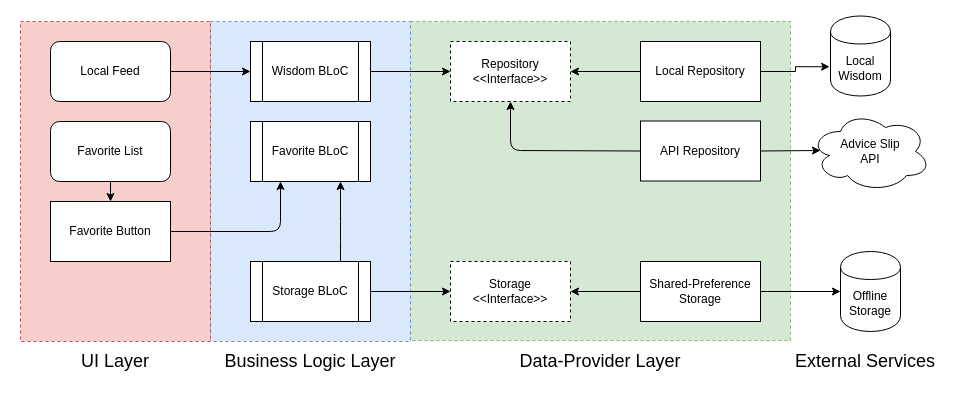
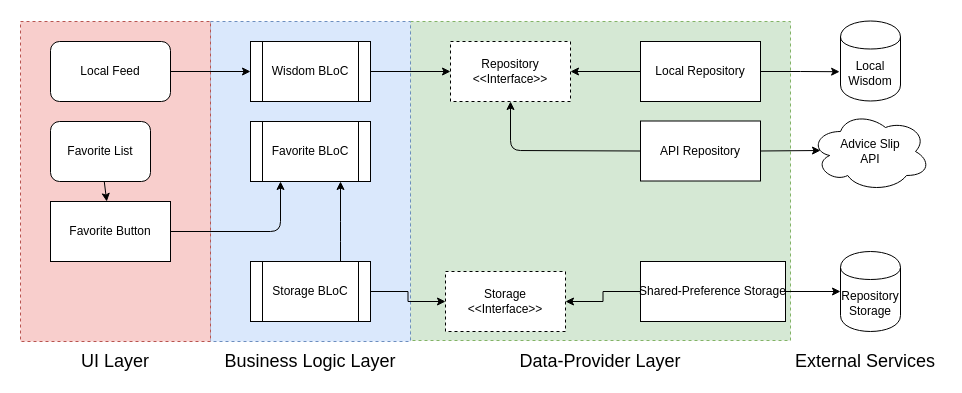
- <mxCell id="11" value="Local&lt;br&gt;Wisdom" style="shape=cylinder;whiteSpace=wrap;html=1;boundedLbl=1;backgroundOutline=1;" parent="1" vertex="1"><mxGeometry x="830" y="15.5" width="60" height="80" as="geometry" /></mxCell>
+ <mxCell id="11" value="Local&lt;br&gt;Wisdom" style="shape=cylinder;whiteSpace=wrap;html=1;boundedLbl=1;backgroundOutline=1;" parent="1" vertex="1"><mxGeometry x="840" y="20.5" width="60" height="80" as="geometry" /></mxCell>
- <mxCell id="6" value="Favorite List" style="rounded=1;whiteSpace=wrap;html=1;" parent="1" vertex="1"><mxGeometry x="50" y="121" width="120" height="60" as="geometry" /></mxCell>
+ <mxCell id="6" value="Favorite List" style="rounded=1;whiteSpace=wrap;html=1;" parent="1" vertex="1"><mxGeometry x="50" y="121" width="100" height="60" as="geometry" /></mxCell>
- <mxCell id="21" value="&lt;span style=&quot;white-space: normal&quot;&gt;Storage&lt;br&gt;&amp;lt;&amp;lt;Interface&amp;gt;&amp;gt;&lt;/span&gt;" style="rounded=0;whiteSpace=wrap;html=1;dashed=1;" parent="1" vertex="1"><mxGeometry x="450" y="261" width="120" height="60" as="geometry" /></mxCell>
+ <mxCell id="21" value="&lt;span style=&quot;white-space: normal&quot;&gt;Storage&lt;br&gt;&amp;lt;&amp;lt;Interface&amp;gt;&amp;gt;&lt;/span&gt;" style="rounded=0;whiteSpace=wrap;html=1;dashed=1;" parent="1" vertex="1"><mxGeometry x="445" y="271" width="120" height="60" as="geometry" /></mxCell>
- <mxCell id="30" value="Shared-Preference Storage" style="rounded=0;fontSize=12;spacing=0;whiteSpace=wrap;html=1;verticalAlign=middle;" vertex="1" parent="1"><mxGeometry x="640" y="261" width="120" height="60" as="geometry" /></mxCell>
+ <mxCell id="30" value="Shared-Preference Storage" style="rounded=0;fontSize=12;spacing=0;whiteSpace=wrap;html=1;verticalAlign=middle;" vertex="1" parent="1"><mxGeometry x="640" y="261" width="145" height="60" as="geometry" /></mxCell>
- <mxCell id="20" value="Offline&lt;br&gt;Storage" style="shape=cylinder;whiteSpace=wrap;html=1;boundedLbl=1;backgroundOutline=1;" parent="1" vertex="1"><mxGeometry x="840" y="251" width="60" height="80" as="geometry" /></mxCell>
+ <mxCell id="20" value="Repository&lt;br&gt;Storage" style="shape=cylinder;whiteSpace=wrap;html=1;boundedLbl=1;backgroundOutline=1;" parent="1" vertex="1"><mxGeometry x="840" y="251" width="60" height="80" as="geometry" /></mxCell>
